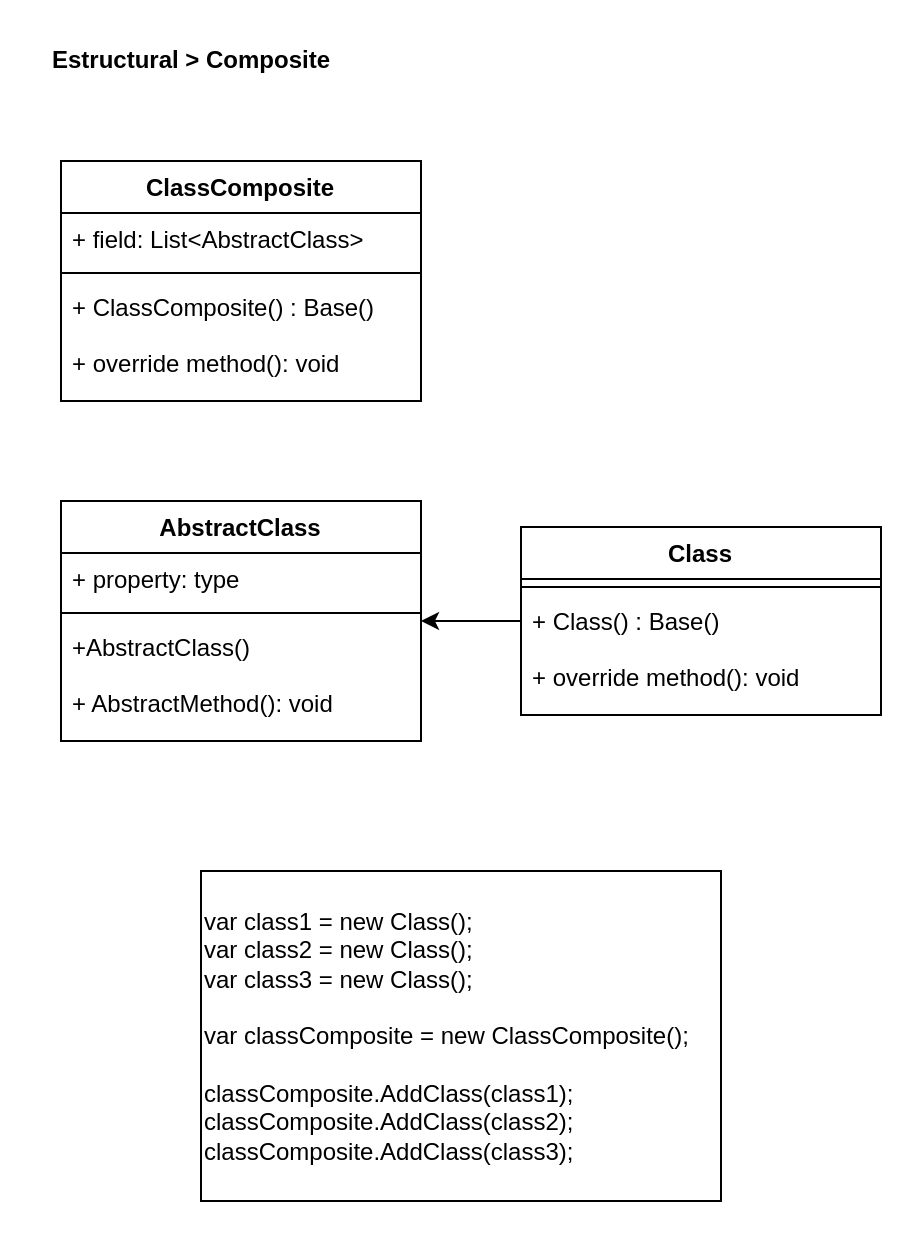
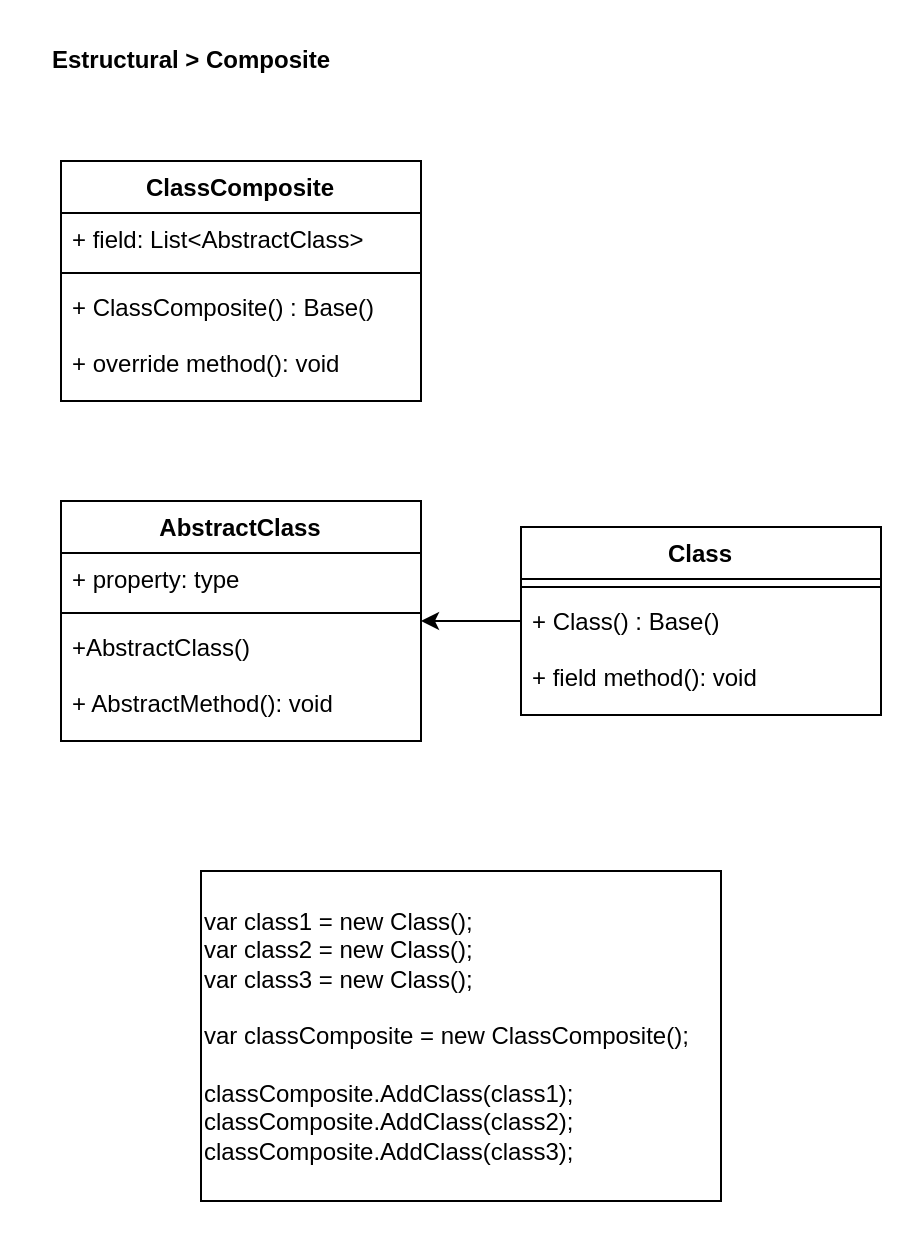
- <mxCell id="15" value="+ Class() : Base()&#10;&#10;+ override method(): void" style="text;strokeColor=none;fillColor=none;align=left;verticalAlign=top;spacingLeft=4;spacingRight=4;overflow=hidden;rotatable=0;points=[[0,0.5],[1,0.5]];portConstraint=eastwest;" parent="13" vertex="1"><mxGeometry y="34" width="180" height="60" as="geometry" /></mxCell>
+ <mxCell id="15" value="+ Class() : Base()&#10;&#10;+ field method(): void" style="text;strokeColor=none;fillColor=none;align=left;verticalAlign=top;spacingLeft=4;spacingRight=4;overflow=hidden;rotatable=0;points=[[0,0.5],[1,0.5]];portConstraint=eastwest;" parent="13" vertex="1"><mxGeometry y="34" width="180" height="60" as="geometry" /></mxCell>
